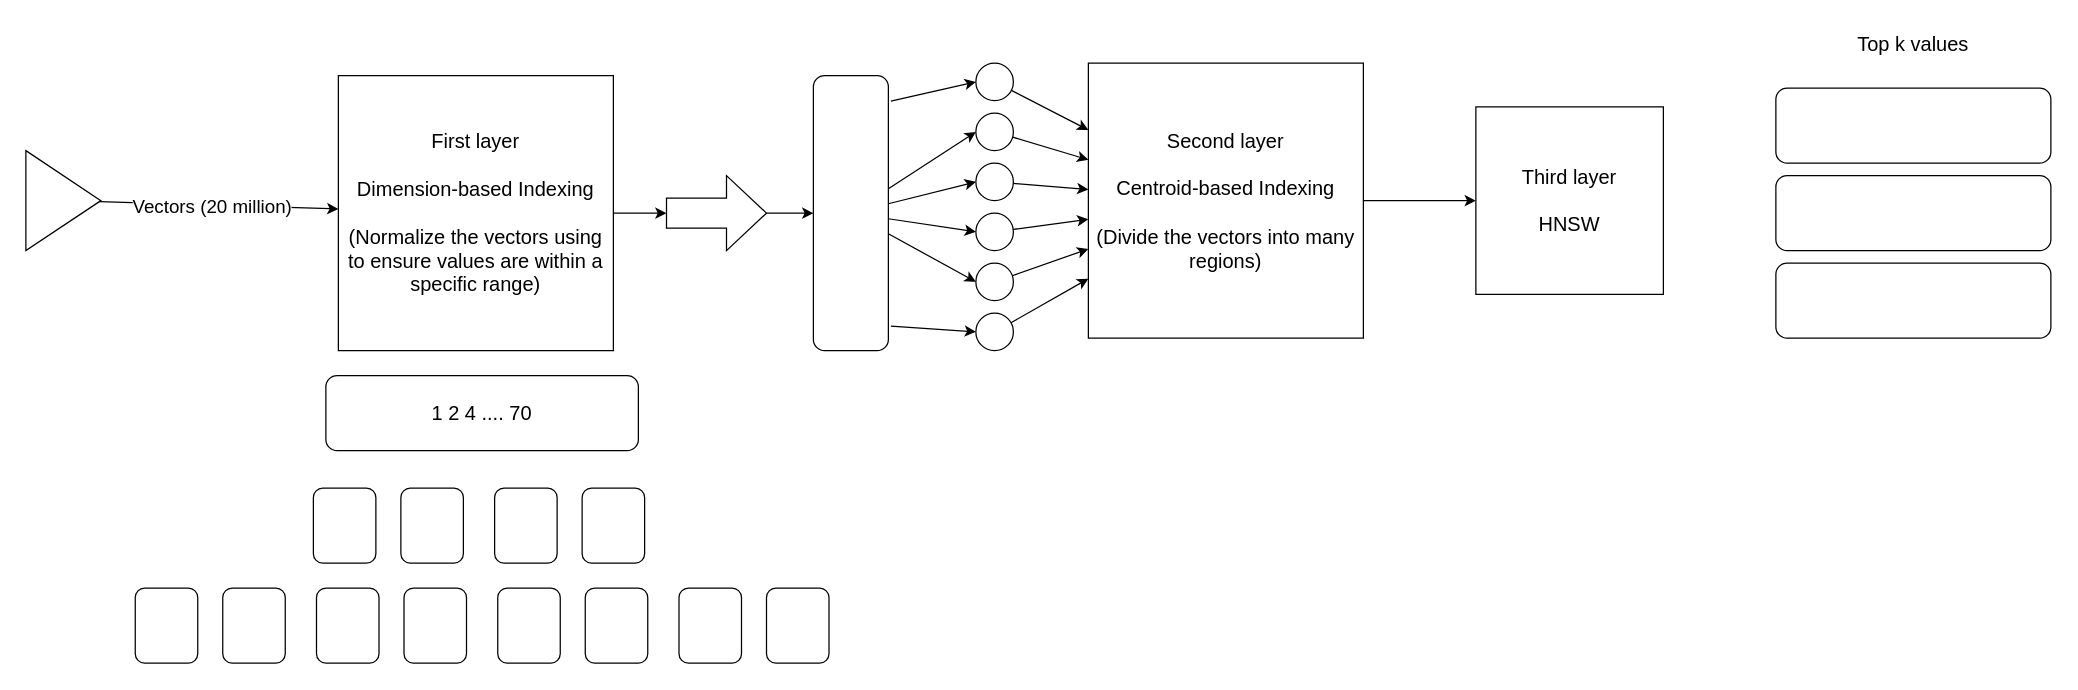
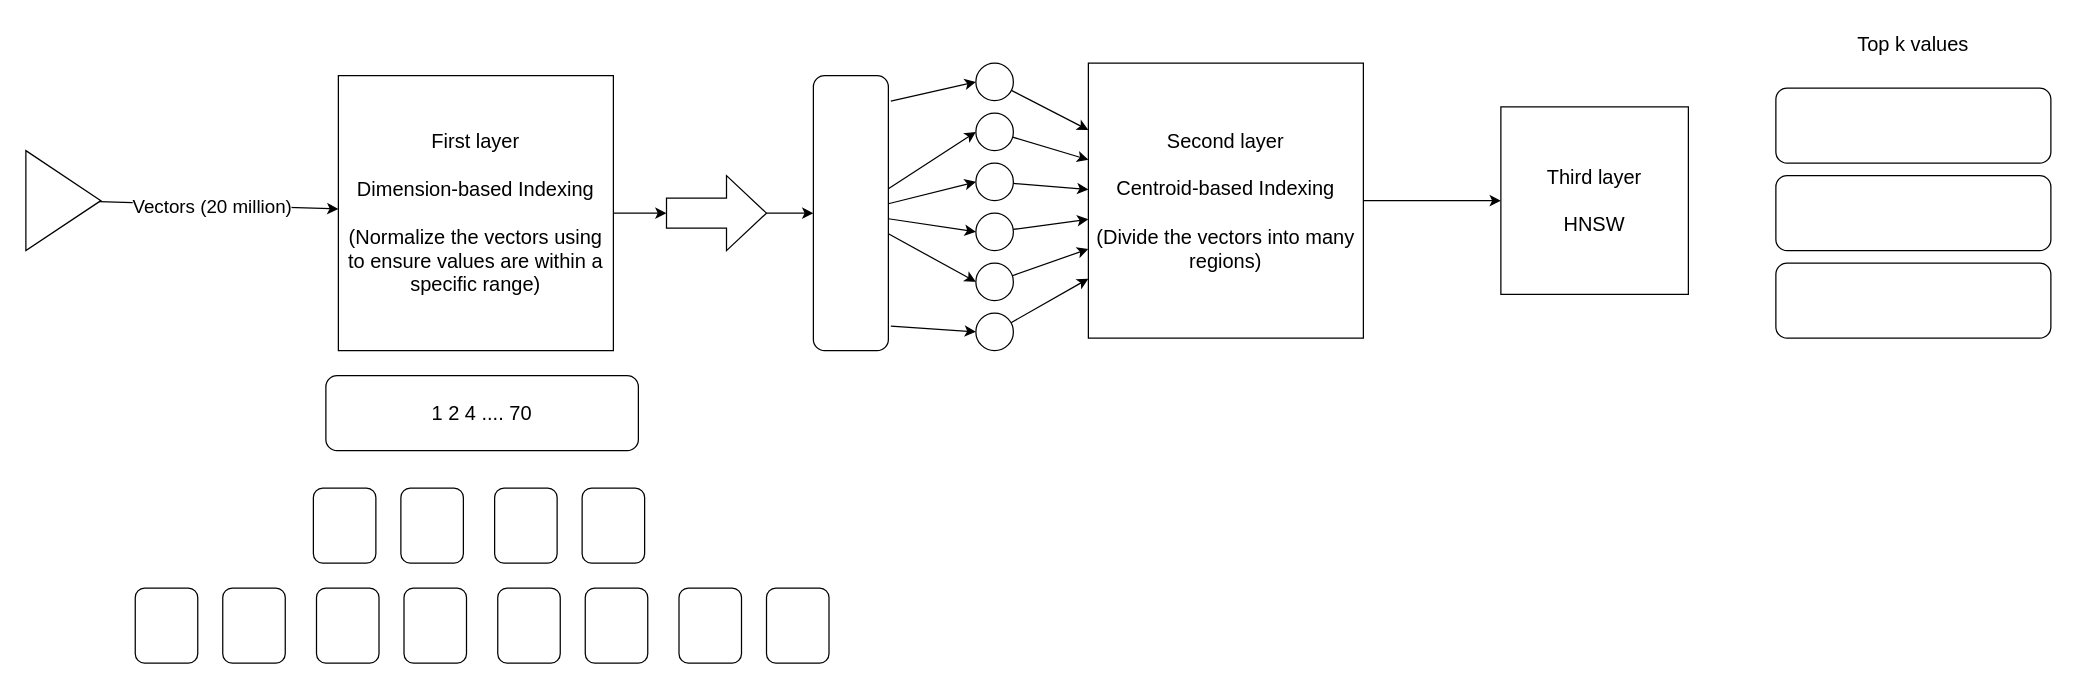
- <mxCell id="43" value="&lt;font style=&quot;font-size: 16px;&quot;&gt;&lt;span style=&quot;font-size: 16px;&quot;&gt;Third layer&lt;/span&gt;&lt;br&gt;&lt;br&gt;&lt;span style=&quot;&quot;&gt;HNSW&lt;/span&gt;&lt;br&gt;&lt;/font&gt;" style="whiteSpace=wrap;html=1;aspect=fixed;" vertex="1" parent="1"><mxGeometry x="1180" y="85" width="150" height="150" as="geometry" /></mxCell>
+ <mxCell id="43" value="&lt;font style=&quot;font-size: 16px;&quot;&gt;&lt;span style=&quot;font-size: 16px;&quot;&gt;Third layer&lt;/span&gt;&lt;br&gt;&lt;br&gt;&lt;span style=&quot;&quot;&gt;HNSW&lt;/span&gt;&lt;br&gt;&lt;/font&gt;" style="whiteSpace=wrap;html=1;aspect=fixed;" vertex="1" parent="1"><mxGeometry x="1200" y="85" width="150" height="150" as="geometry" /></mxCell>
